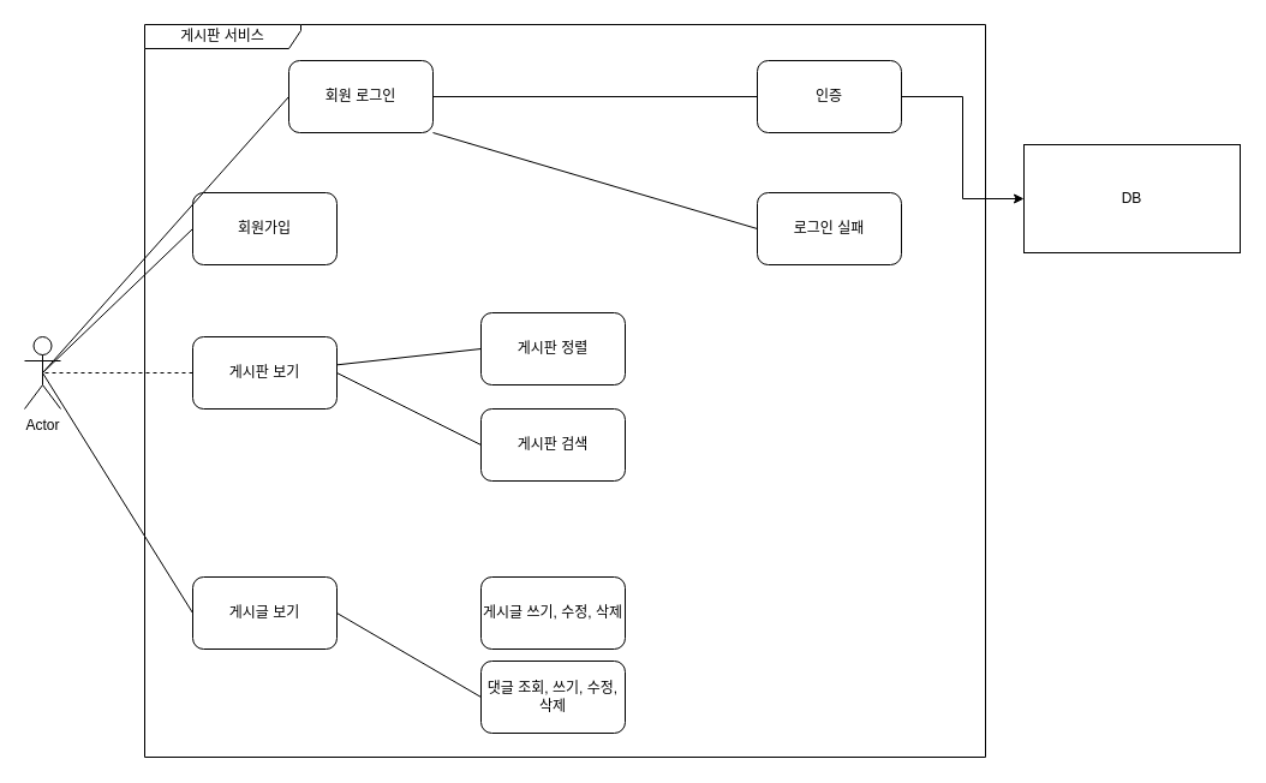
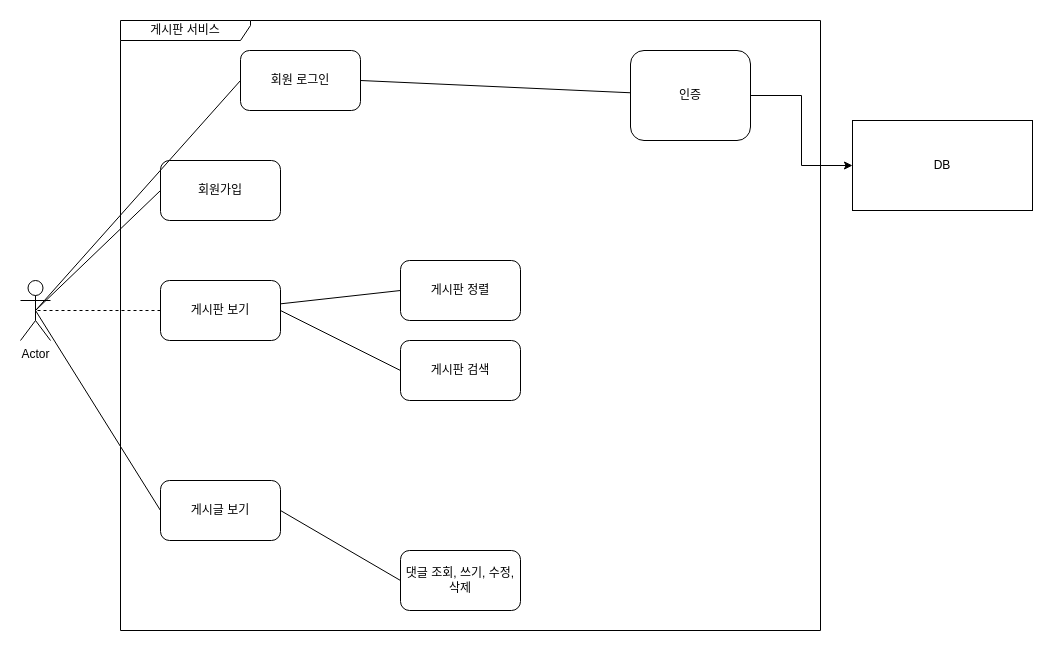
- <mxCell id="10" value="인증" style="rounded=1;whiteSpace=wrap;html=1;" vertex="1" parent="1"><mxGeometry x="630" y="50" width="120" height="60" as="geometry" /></mxCell>
+ <mxCell id="10" value="인증" style="rounded=1;whiteSpace=wrap;html=1;" vertex="1" parent="1"><mxGeometry x="630" y="50" width="120" height="90" as="geometry" /></mxCell>
- <mxCell id="7" style="rounded=0;orthogonalLoop=1;jettySize=auto;html=1;exitX=1;exitY=1;exitDx=0;exitDy=0;entryX=0;entryY=0.5;entryDx=0;entryDy=0;endArrow=none;endFill=0;" edge="1" parent="1" source="8" target="11"><mxGeometry relative="1" as="geometry" /></mxCell>
- <mxCell id="11" value="로그인 실패" style="rounded=1;whiteSpace=wrap;html=1;" vertex="1" parent="1"><mxGeometry x="630" y="160" width="120" height="60" as="geometry" /></mxCell>
- <mxCell id="18" value="게시글 쓰기, 수정, 삭제" style="rounded=1;whiteSpace=wrap;html=1;" vertex="1" parent="1"><mxGeometry x="400" y="480" width="120" height="60" as="geometry" /></mxCell>
